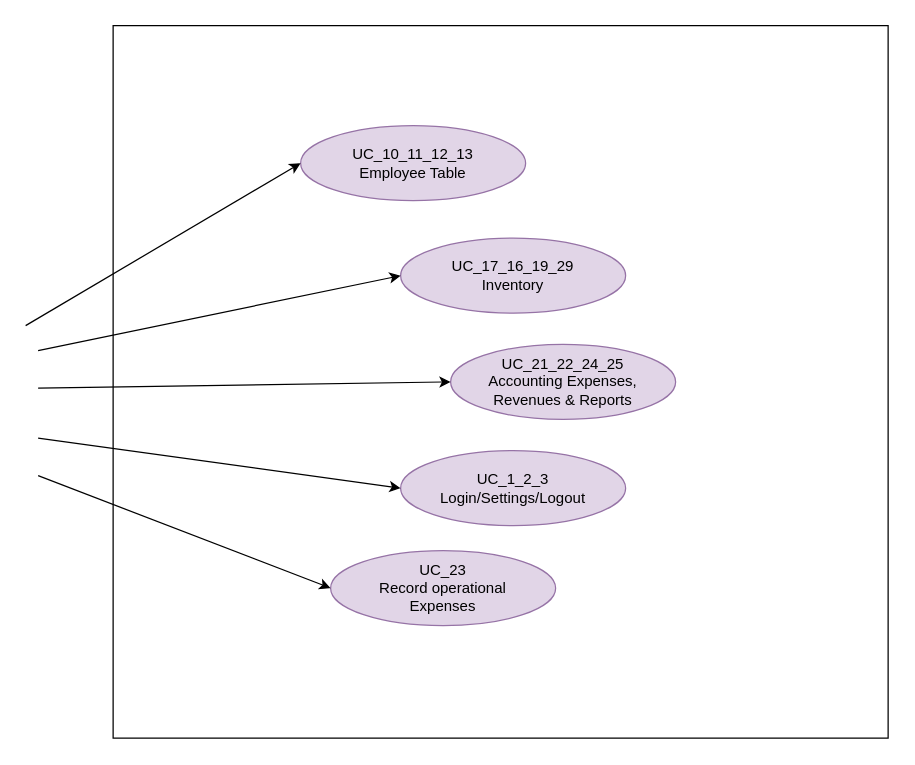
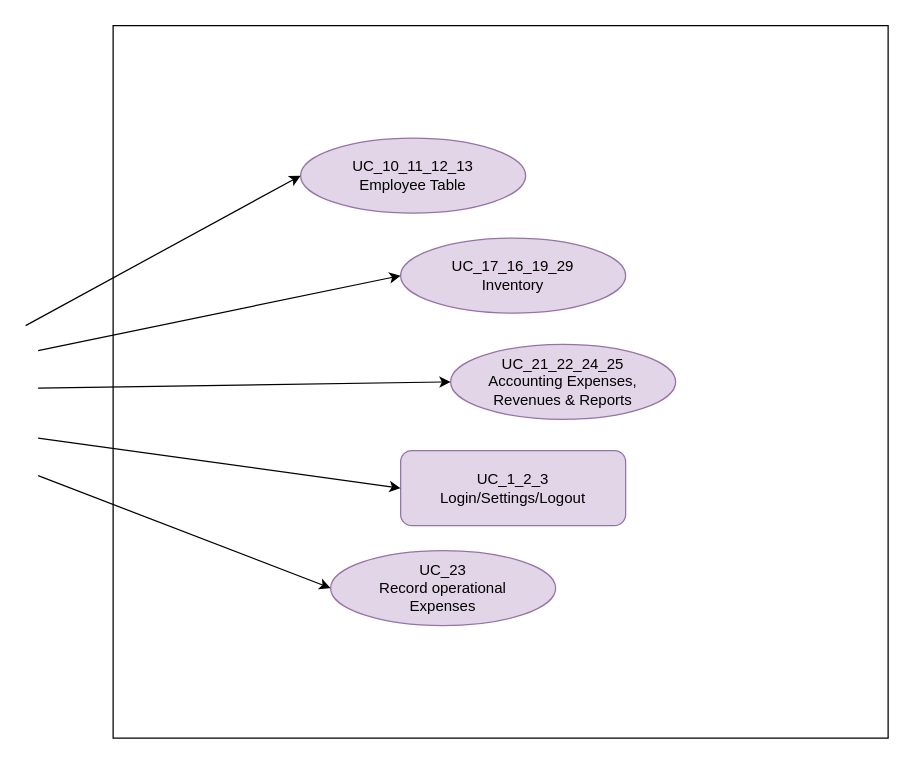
- <mxCell id="3" value="UC_10_11_12_13&lt;br&gt;Employee Table" style="ellipse;whiteSpace=wrap;html=1;fillColor=#e1d5e7;strokeColor=#9673a6;" vertex="1" parent="1"><mxGeometry x="240" y="100" width="180" height="60" as="geometry" /></mxCell>
+ <mxCell id="3" value="UC_10_11_12_13&lt;br&gt;Employee Table" style="ellipse;whiteSpace=wrap;html=1;fillColor=#e1d5e7;strokeColor=#9673a6;" vertex="1" parent="1"><mxGeometry x="240" y="110" width="180" height="60" as="geometry" /></mxCell>
- <mxCell id="6" value="UC_1_2_3&lt;br&gt;Login/Settings/Logout" style="ellipse;whiteSpace=wrap;html=1;fillColor=#e1d5e7;strokeColor=#9673a6;" vertex="1" parent="1"><mxGeometry x="320" y="360" width="180" height="60" as="geometry" /></mxCell>
+ <mxCell id="6" value="UC_1_2_3&lt;br&gt;Login/Settings/Logout" style="whiteSpace=wrap;html=1;fillColor=#e1d5e7;strokeColor=#9673a6;rounded=1;" vertex="1" parent="1"><mxGeometry x="320" y="360" width="180" height="60" as="geometry" /></mxCell>
